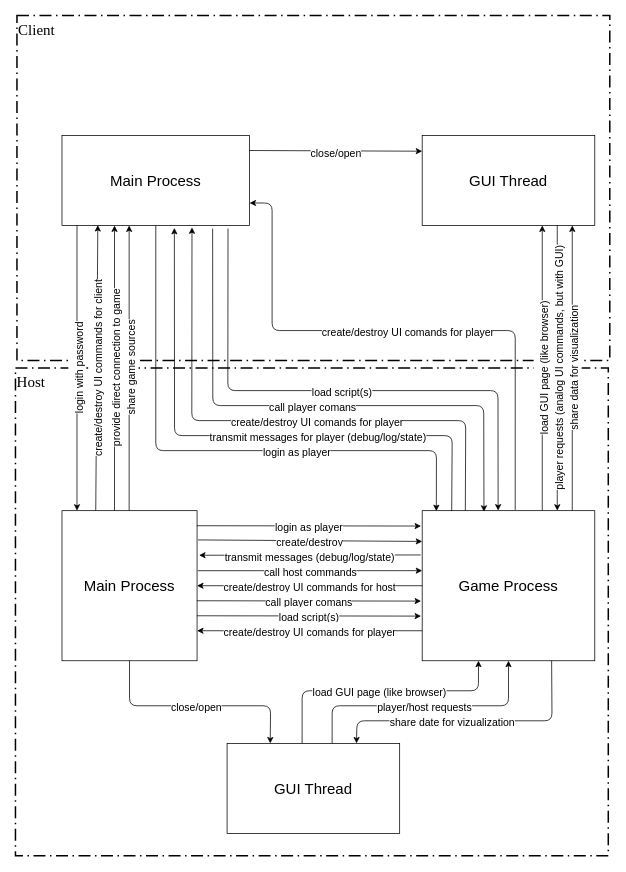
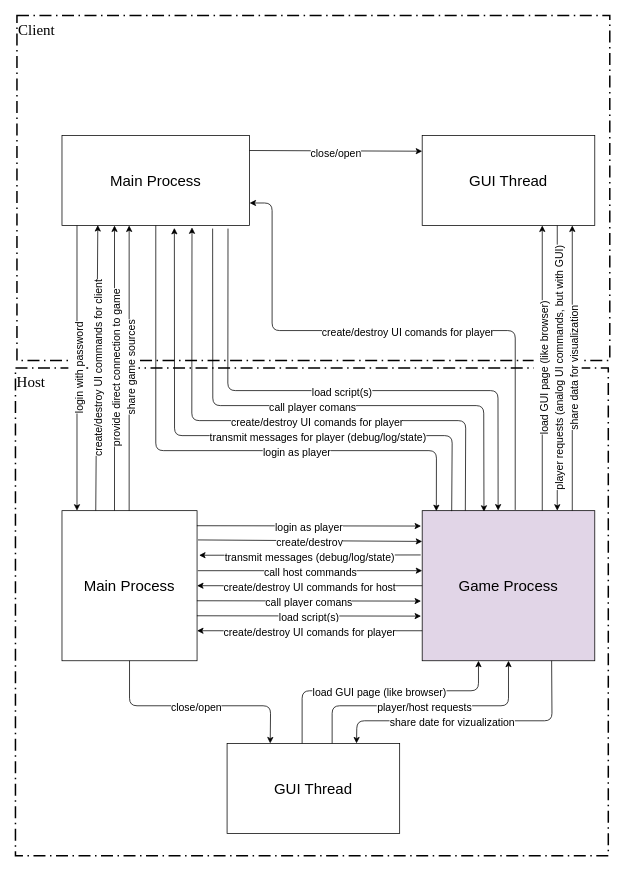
- <mxCell id="7" value="Game Process" style="rounded=0;whiteSpace=wrap;html=1;fontSize=20;align=center;verticalAlign=middle;" vertex="1" parent="1"><mxGeometry x="562" y="680" width="230" height="200" as="geometry" /></mxCell>
+ <mxCell id="7" value="Game Process" style="rounded=0;whiteSpace=wrap;html=1;fontSize=20;align=center;verticalAlign=middle;fillColor=#e1d5e7;" vertex="1" parent="1"><mxGeometry x="562" y="680" width="230" height="200" as="geometry" /></mxCell>
